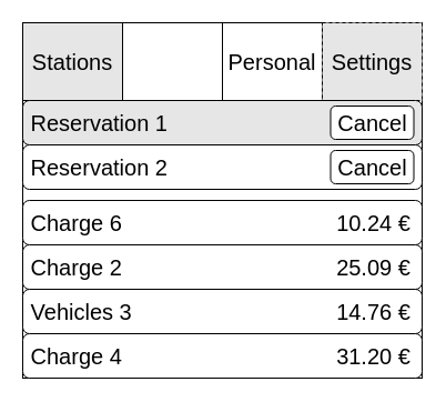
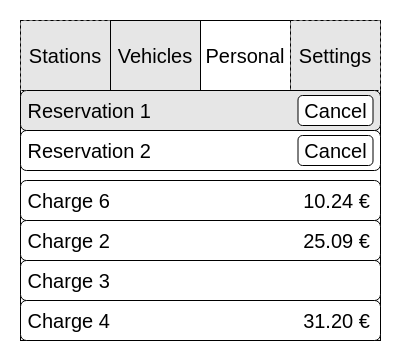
- <mxCell id="3" value="Stations" style="rounded=0;whiteSpace=wrap;html=1;fontSize=20;fontColor=#000000;fillColor=#E6E6E6;strokeColor=#000000;" parent="1" vertex="1"><mxGeometry x="20" width="90" height="70" as="geometry" y="20" /></mxCell>
+ <mxCell id="3" value="Stations" style="rounded=0;whiteSpace=wrap;html=1;fontSize=20;fontColor=#000000;fillColor=#E6E6E6;strokeColor=#000000;dashed=1;" parent="1" vertex="1"><mxGeometry x="20" width="90" height="70" as="geometry" y="20" /></mxCell>
+ <mxCell id="4" value="Vehicles" style="rounded=0;whiteSpace=wrap;html=1;fontSize=20;fontColor=#000000;fillColor=#E6E6E6;" parent="1" vertex="1"><mxGeometry x="110" width="90" height="70" as="geometry" y="20" /></mxCell>
- <mxCell id="13" value="&amp;nbsp;Vehicles 3" style="rounded=1;whiteSpace=wrap;html=1;fontSize=20;fontColor=#000000;strokeColor=#000000;fillColor=#FFFFFF;align=left;" parent="1" vertex="1"><mxGeometry x="20" y="260" width="360" height="40" as="geometry" /></mxCell>
+ <mxCell id="13" value="&amp;nbsp;Charge 3" style="rounded=1;whiteSpace=wrap;html=1;fontSize=20;fontColor=#000000;strokeColor=#000000;fillColor=#FFFFFF;align=left;" parent="1" vertex="1"><mxGeometry x="20" y="260" width="360" height="40" as="geometry" /></mxCell>
- <mxCell id="17" value="14.76 €" style="text;html=1;strokeColor=none;fillColor=none;align=center;verticalAlign=middle;whiteSpace=wrap;rounded=0;fontSize=20;fontColor=#000000;" vertex="1" parent="1"><mxGeometry x="300" y="265" width="72.5" height="30" as="geometry" /></mxCell>
